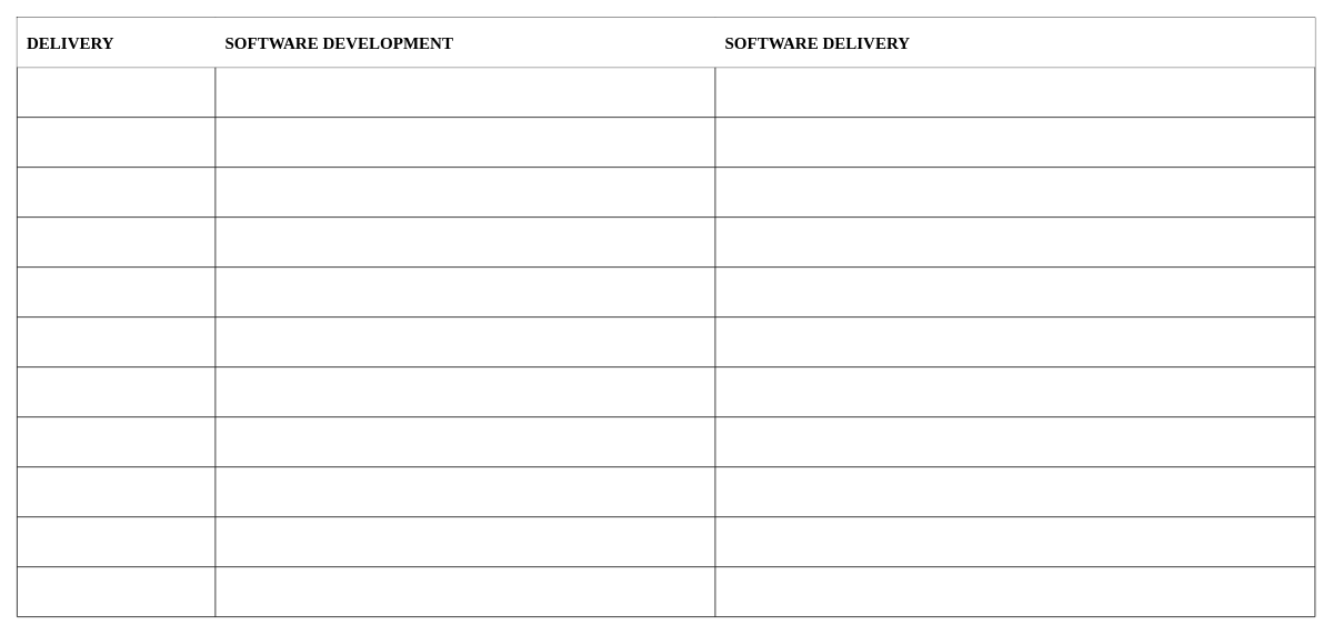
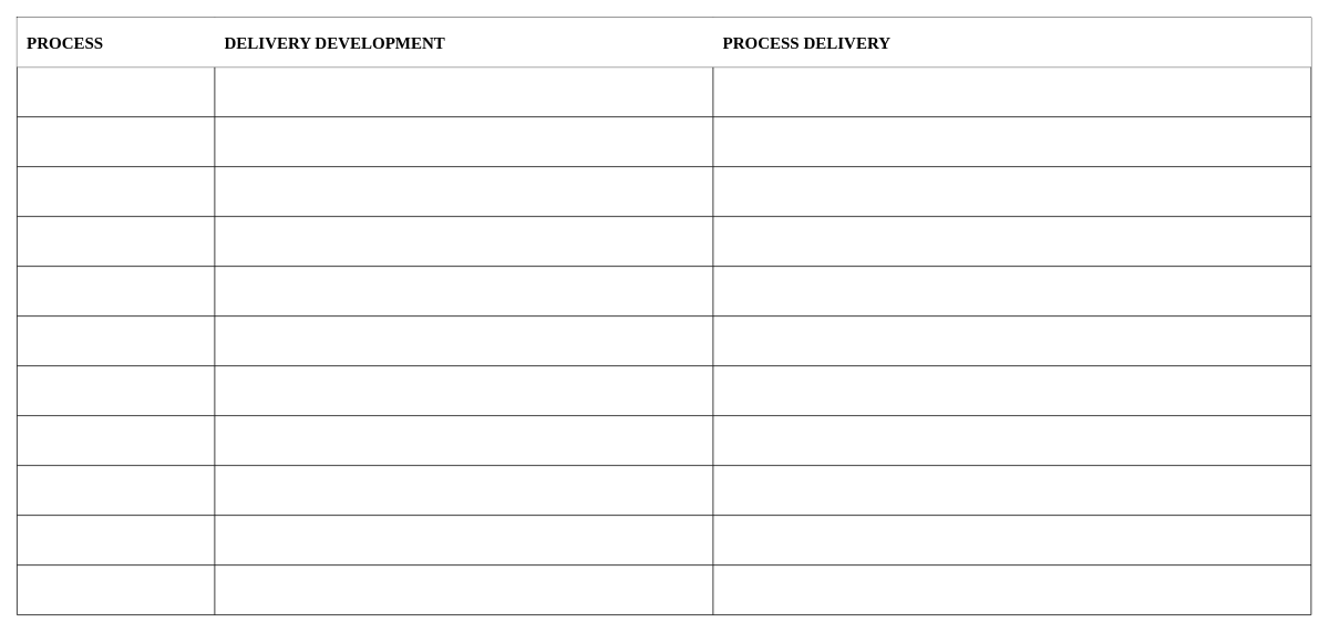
- <mxCell id="4" value="DELIVERY" style="shape=partialRectangle;html=1;whiteSpace=wrap;connectable=0;strokeColor=inherit;overflow=hidden;fillColor=none;top=0;left=0;bottom=0;right=0;pointerEvents=1;fontSize=20;align=left;fontFamily=Saira;fontSource=https%3A%2F%2Ffonts.googleapis.com%2Fcss%3Ffamily%3DSaira;fontStyle=1;spacingTop=0;spacing=12;" vertex="1" parent="3"><mxGeometry width="238" height="60" as="geometry"><mxRectangle width="238" height="60" as="alternateBounds" /></mxGeometry></mxCell>
+ <mxCell id="4" value="PROCESS" style="shape=partialRectangle;html=1;whiteSpace=wrap;connectable=0;strokeColor=inherit;overflow=hidden;fillColor=none;top=0;left=0;bottom=0;right=0;pointerEvents=1;fontSize=20;align=left;fontFamily=Saira;fontSource=https%3A%2F%2Ffonts.googleapis.com%2Fcss%3Ffamily%3DSaira;fontStyle=1;spacingTop=0;spacing=12;" vertex="1" parent="3"><mxGeometry width="238" height="60" as="geometry"><mxRectangle width="238" height="60" as="alternateBounds" /></mxGeometry></mxCell>
- <mxCell id="5" value="SOFTWARE DEVELOPMENT" style="shape=partialRectangle;html=1;whiteSpace=wrap;connectable=0;strokeColor=inherit;overflow=hidden;fillColor=none;top=0;left=0;bottom=0;right=0;pointerEvents=1;fontSize=20;align=left;fontFamily=Saira;fontSource=https%3A%2F%2Ffonts.googleapis.com%2Fcss%3Ffamily%3DSaira;fontStyle=1;spacingTop=0;spacing=12;" vertex="1" parent="3"><mxGeometry x="238" width="600" height="60" as="geometry"><mxRectangle width="600" height="60" as="alternateBounds" /></mxGeometry></mxCell>
+ <mxCell id="5" value="DELIVERY DEVELOPMENT" style="shape=partialRectangle;html=1;whiteSpace=wrap;connectable=0;strokeColor=inherit;overflow=hidden;fillColor=none;top=0;left=0;bottom=0;right=0;pointerEvents=1;fontSize=20;align=left;fontFamily=Saira;fontSource=https%3A%2F%2Ffonts.googleapis.com%2Fcss%3Ffamily%3DSaira;fontStyle=1;spacingTop=0;spacing=12;" vertex="1" parent="3"><mxGeometry x="238" width="600" height="60" as="geometry"><mxRectangle width="600" height="60" as="alternateBounds" /></mxGeometry></mxCell>
- <mxCell id="6" value="SOFTWARE DELIVERY" style="shape=partialRectangle;html=1;whiteSpace=wrap;connectable=0;strokeColor=inherit;overflow=hidden;fillColor=none;top=0;left=0;bottom=0;right=0;pointerEvents=1;fontSize=20;align=left;fontFamily=Saira;fontSource=https%3A%2F%2Ffonts.googleapis.com%2Fcss%3Ffamily%3DSaira;fontStyle=1;spacingTop=0;spacing=12;" vertex="1" parent="3"><mxGeometry x="838" width="720" height="60" as="geometry"><mxRectangle width="720" height="60" as="alternateBounds" /></mxGeometry></mxCell>
+ <mxCell id="6" value="PROCESS DELIVERY" style="shape=partialRectangle;html=1;whiteSpace=wrap;connectable=0;strokeColor=inherit;overflow=hidden;fillColor=none;top=0;left=0;bottom=0;right=0;pointerEvents=1;fontSize=20;align=left;fontFamily=Saira;fontSource=https%3A%2F%2Ffonts.googleapis.com%2Fcss%3Ffamily%3DSaira;fontStyle=1;spacingTop=0;spacing=12;" vertex="1" parent="3"><mxGeometry x="838" width="720" height="60" as="geometry"><mxRectangle width="720" height="60" as="alternateBounds" /></mxGeometry></mxCell>
